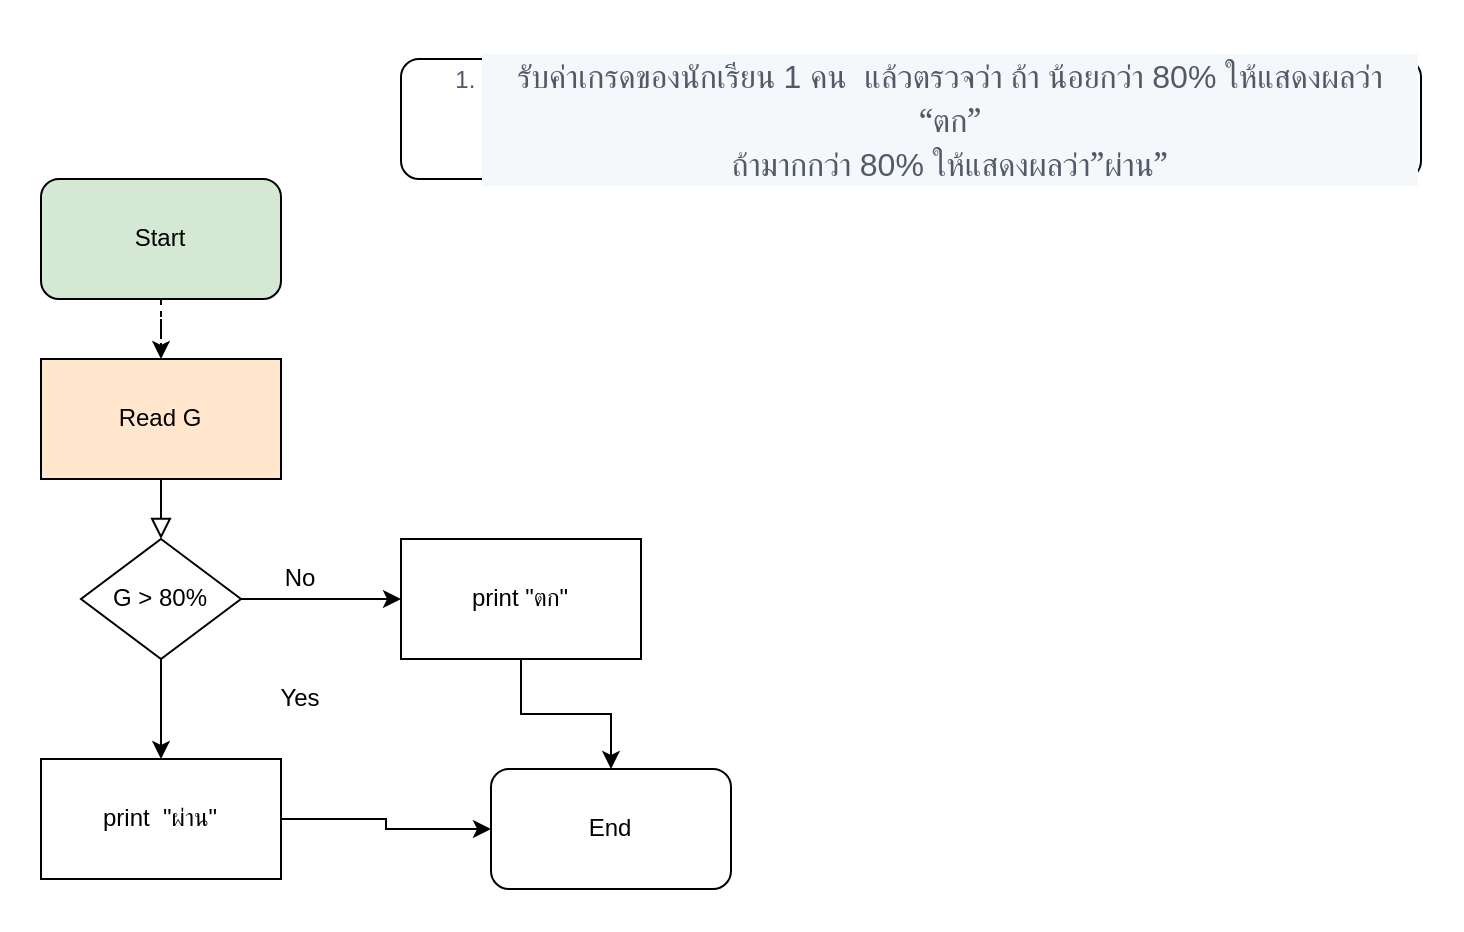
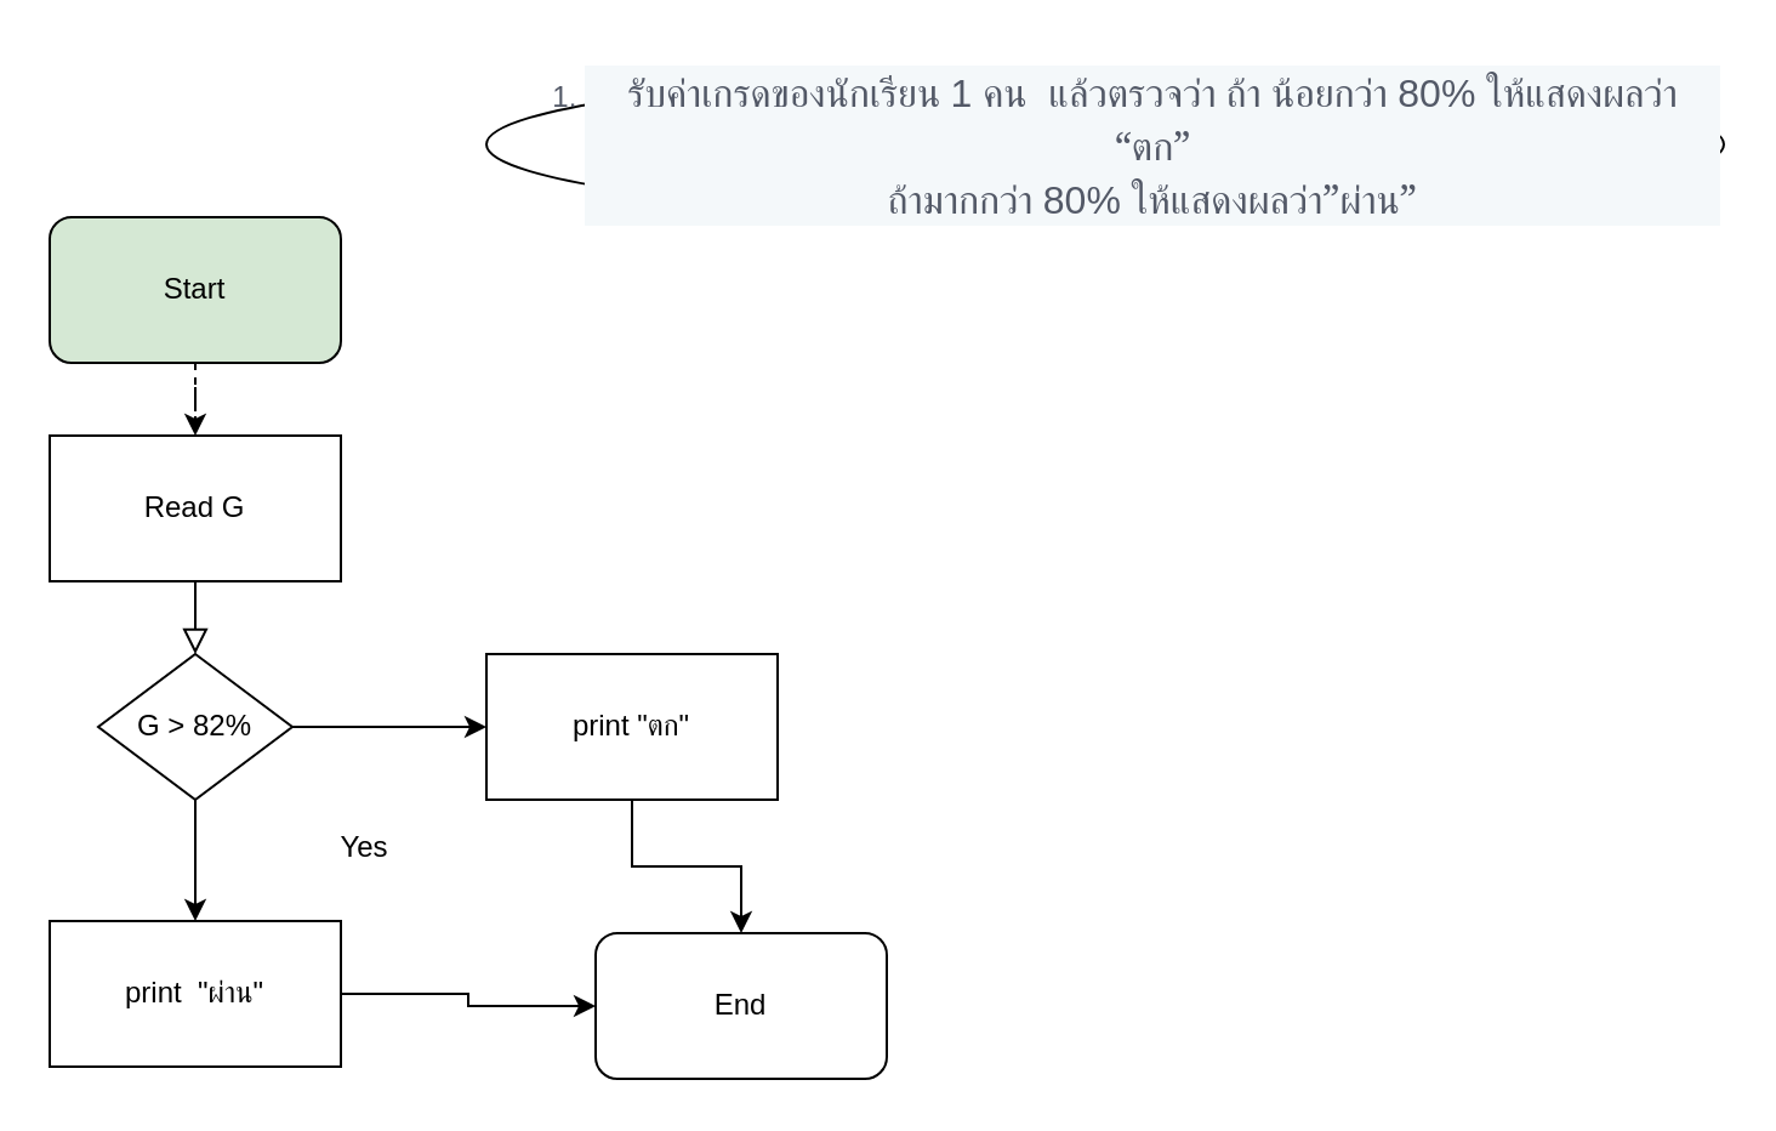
- <mxCell id="6" value="&lt;ol start=&quot;1&quot; type=&quot;1&quot;&gt;&lt;br/&gt; &lt;li class=&quot;MsoNormal&quot; style=&quot;color: #535967 ; line-height: normal ; background: #f4f8fa&quot;&gt;&lt;span lang=&quot;TH&quot; style=&quot;font-size: 12.0pt ; font-family: &amp;#34;angsana new&amp;#34; , &amp;#34;serif&amp;#34;&quot;&gt;รับค่าเกรดของนักเรียน &lt;/span&gt;&lt;span style=&quot;font-size: 12.0pt ; font-family: &amp;#34;arial&amp;#34; , &amp;#34;sans-serif&amp;#34;&quot;&gt;1 &lt;/span&gt;&lt;span lang=&quot;TH&quot; style=&quot;font-size: 12.0pt ; font-family: &amp;#34;angsana new&amp;#34; , &amp;#34;serif&amp;#34;&quot;&gt;คน&lt;/span&gt;&lt;span style=&quot;font-size: 12.0pt ; font-family: &amp;#34;arial&amp;#34; , &amp;#34;sans-serif&amp;#34;&quot;&gt;&amp;nbsp; &lt;/span&gt;&lt;span lang=&quot;TH&quot; style=&quot;font-size: 12.0pt ; font-family: &amp;#34;angsana new&amp;#34; , &amp;#34;serif&amp;#34;&quot;&gt;แล้วตรวจว่า ถ้า น้อยกว่า &lt;/span&gt;&lt;span style=&quot;font-size: 12.0pt ; font-family: &amp;#34;arial&amp;#34; , &amp;#34;sans-serif&amp;#34;&quot;&gt;80% &lt;/span&gt;&lt;span lang=&quot;TH&quot; style=&quot;font-size: 12.0pt ; font-family: &amp;#34;angsana new&amp;#34; , &amp;#34;serif&amp;#34;&quot;&gt;ให้แสดงผลว่า “ตก”&lt;br/&gt;     ถ้ามากกว่า &lt;/span&gt;&lt;span style=&quot;font-size: 12.0pt ; font-family: &amp;#34;arial&amp;#34; , &amp;#34;sans-serif&amp;#34;&quot;&gt;80% &lt;/span&gt;&lt;span lang=&quot;TH&quot; style=&quot;font-size: 12.0pt ; font-family: &amp;#34;angsana new&amp;#34; , &amp;#34;serif&amp;#34;&quot;&gt;ให้แสดงผลว่า”ผ่าน”&lt;/span&gt;&lt;span style=&quot;font-size: 12.0pt ; font-family: &amp;#34;arial&amp;#34; , &amp;#34;sans-serif&amp;#34;&quot;&gt;&lt;/span&gt;&lt;/li&gt;&lt;br/&gt;&lt;/ol&gt;" style="rounded=1;whiteSpace=wrap;html=1;" vertex="1" parent="1"><mxGeometry x="200" y="20" width="510" height="60" as="geometry" /></mxCell>
+ <mxCell id="6" value="&lt;ol start=&quot;1&quot; type=&quot;1&quot;&gt;&lt;br/&gt; &lt;li class=&quot;MsoNormal&quot; style=&quot;color: #535967 ; line-height: normal ; background: #f4f8fa&quot;&gt;&lt;span lang=&quot;TH&quot; style=&quot;font-size: 12.0pt ; font-family: &amp;#34;angsana new&amp;#34; , &amp;#34;serif&amp;#34;&quot;&gt;รับค่าเกรดของนักเรียน &lt;/span&gt;&lt;span style=&quot;font-size: 12.0pt ; font-family: &amp;#34;arial&amp;#34; , &amp;#34;sans-serif&amp;#34;&quot;&gt;1 &lt;/span&gt;&lt;span lang=&quot;TH&quot; style=&quot;font-size: 12.0pt ; font-family: &amp;#34;angsana new&amp;#34; , &amp;#34;serif&amp;#34;&quot;&gt;คน&lt;/span&gt;&lt;span style=&quot;font-size: 12.0pt ; font-family: &amp;#34;arial&amp;#34; , &amp;#34;sans-serif&amp;#34;&quot;&gt;&amp;nbsp; &lt;/span&gt;&lt;span lang=&quot;TH&quot; style=&quot;font-size: 12.0pt ; font-family: &amp;#34;angsana new&amp;#34; , &amp;#34;serif&amp;#34;&quot;&gt;แล้วตรวจว่า ถ้า น้อยกว่า &lt;/span&gt;&lt;span style=&quot;font-size: 12.0pt ; font-family: &amp;#34;arial&amp;#34; , &amp;#34;sans-serif&amp;#34;&quot;&gt;80% &lt;/span&gt;&lt;span lang=&quot;TH&quot; style=&quot;font-size: 12.0pt ; font-family: &amp;#34;angsana new&amp;#34; , &amp;#34;serif&amp;#34;&quot;&gt;ให้แสดงผลว่า “ตก”&lt;br/&gt;     ถ้ามากกว่า &lt;/span&gt;&lt;span style=&quot;font-size: 12.0pt ; font-family: &amp;#34;arial&amp;#34; , &amp;#34;sans-serif&amp;#34;&quot;&gt;80% &lt;/span&gt;&lt;span lang=&quot;TH&quot; style=&quot;font-size: 12.0pt ; font-family: &amp;#34;angsana new&amp;#34; , &amp;#34;serif&amp;#34;&quot;&gt;ให้แสดงผลว่า”ผ่าน”&lt;/span&gt;&lt;span style=&quot;font-size: 12.0pt ; font-family: &amp;#34;arial&amp;#34; , &amp;#34;sans-serif&amp;#34;&quot;&gt;&lt;/span&gt;&lt;/li&gt;&lt;br/&gt;&lt;/ol&gt;" style="ellipse;whiteSpace=wrap;html=1;" vertex="1" parent="1"><mxGeometry x="200" y="20" width="510" height="60" as="geometry" /></mxCell>
- <mxCell id="3" value="Read G" style="rounded=0;whiteSpace=wrap;html=1;fillColor=#ffe6cc;" vertex="1" parent="1"><mxGeometry x="20" y="170" width="120" height="60" as="geometry" /></mxCell>
+ <mxCell id="3" value="Read G" style="rounded=0;whiteSpace=wrap;html=1;" vertex="1" parent="1"><mxGeometry x="20" y="170" width="120" height="60" as="geometry" /></mxCell>
- <mxCell id="17" value="No" style="text;html=1;strokeColor=none;fillColor=none;align=center;verticalAlign=middle;whiteSpace=wrap;rounded=0;" vertex="1" parent="1"><mxGeometry x="130" y="270" width="40" height="20" as="geometry" /></mxCell>
- <mxCell id="10" value="G &amp;gt; 80%" style="rhombus;whiteSpace=wrap;html=1;" vertex="1" parent="1"><mxGeometry x="40" y="260" width="80" height="60" as="geometry" /></mxCell>
+ <mxCell id="10" value="G &amp;gt; 82%" style="rhombus;whiteSpace=wrap;html=1;" vertex="1" parent="1"><mxGeometry x="40" y="260" width="80" height="60" as="geometry" /></mxCell>
